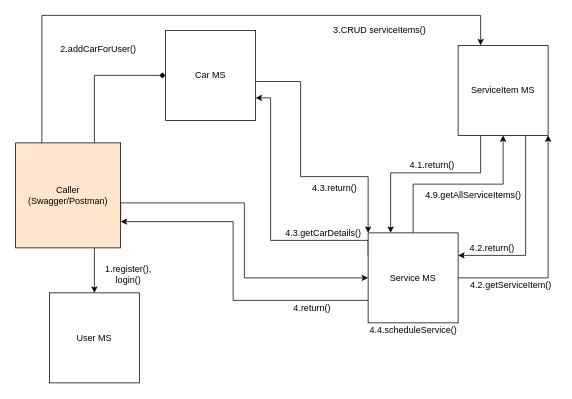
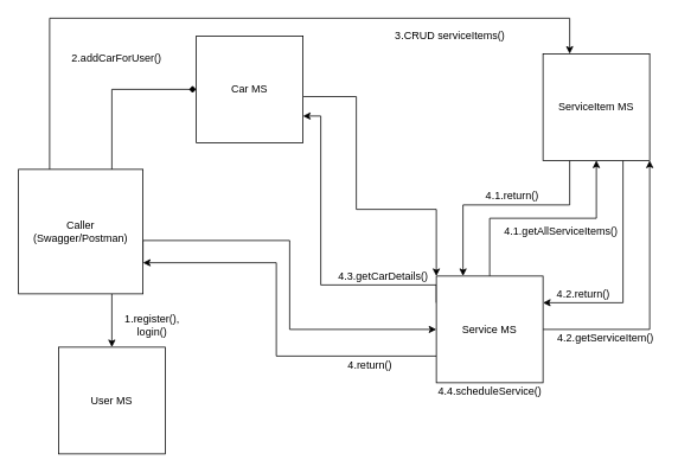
- <mxCell id="26" value="4.3.return()" style="text;html=1;align=center;verticalAlign=middle;resizable=0;points=[];autosize=1;strokeColor=none;" vertex="1" parent="1"><mxGeometry x="410" y="240" width="70" height="20" as="geometry" /></mxCell>
- <mxCell id="7" value="Caller&lt;br&gt;(Swagger/Postman)" style="whiteSpace=wrap;html=1;aspect=fixed;fillColor=#ffe6cc;" vertex="1" parent="1"><mxGeometry x="20" y="190" width="140" height="140" as="geometry" /></mxCell>
+ <mxCell id="7" value="Caller&lt;br&gt;(Swagger/Postman)" style="whiteSpace=wrap;html=1;aspect=fixed;" vertex="1" parent="1"><mxGeometry x="20" y="190" width="140" height="140" as="geometry" /></mxCell>
- <mxCell id="21" value="4.9.getAllServiceItems()" style="text;html=1;align=center;verticalAlign=middle;resizable=0;points=[];autosize=1;strokeColor=none;" vertex="1" parent="1"><mxGeometry x="560" y="250" width="140" height="20" as="geometry" /></mxCell>
+ <mxCell id="21" value="4.1.getAllServiceItems()" style="text;html=1;align=center;verticalAlign=middle;resizable=0;points=[];autosize=1;strokeColor=none;" vertex="1" parent="1"><mxGeometry x="560" y="250" width="140" height="20" as="geometry" /></mxCell>
